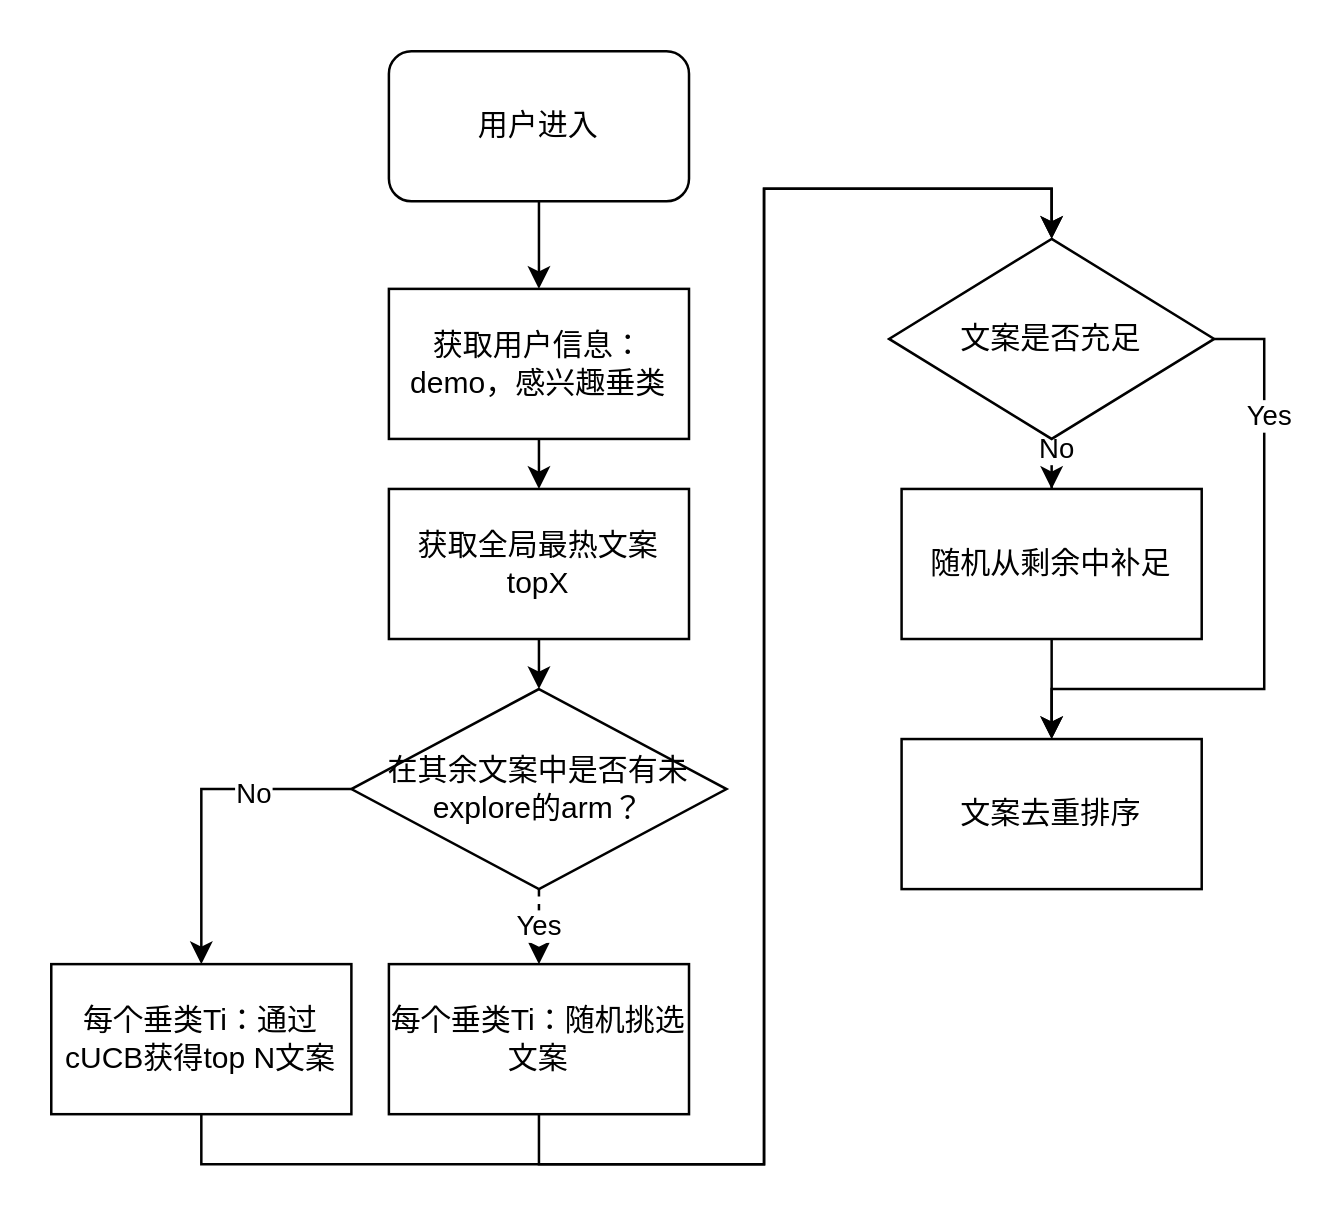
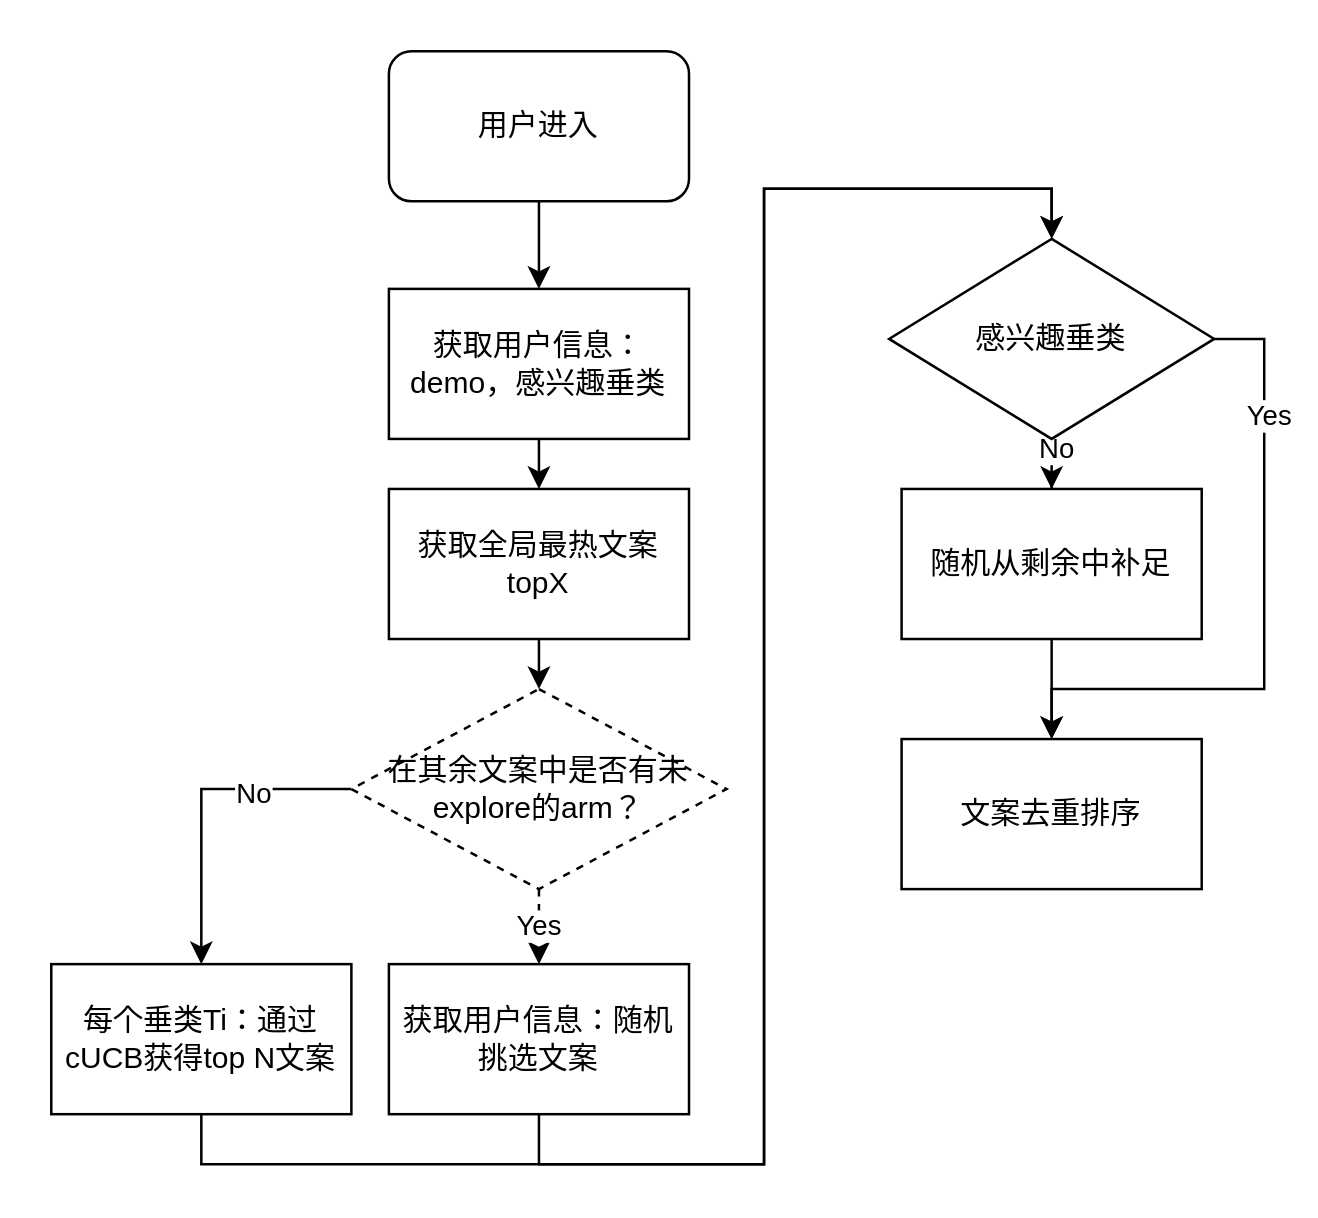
- <mxCell id="21" value="文案是否充足" style="rhombus;whiteSpace=wrap;html=1;" vertex="1" parent="1"><mxGeometry x="355" y="95" width="130" height="80" as="geometry" /></mxCell>
+ <mxCell id="21" value="感兴趣垂类" style="rhombus;whiteSpace=wrap;html=1;" vertex="1" parent="1"><mxGeometry x="355" y="95" width="130" height="80" as="geometry" /></mxCell>
- <mxCell id="12" value="在其余文案中是否有未explore的arm？" style="rhombus;whiteSpace=wrap;html=1;" vertex="1" parent="1"><mxGeometry x="140" y="275" width="150" height="80" as="geometry" /></mxCell>
+ <mxCell id="12" value="在其余文案中是否有未explore的arm？" style="rhombus;whiteSpace=wrap;html=1;dashed=1;" vertex="1" parent="1"><mxGeometry x="140" y="275" width="150" height="80" as="geometry" /></mxCell>
- <mxCell id="14" value="每个垂类Ti：随机挑选文案" style="rounded=0;whiteSpace=wrap;html=1;" vertex="1" parent="1"><mxGeometry x="155" y="385" width="120" height="60" as="geometry" /></mxCell>
+ <mxCell id="14" value="获取用户信息：随机挑选文案" style="rounded=0;whiteSpace=wrap;html=1;" vertex="1" parent="1"><mxGeometry x="155" y="385" width="120" height="60" as="geometry" /></mxCell>
